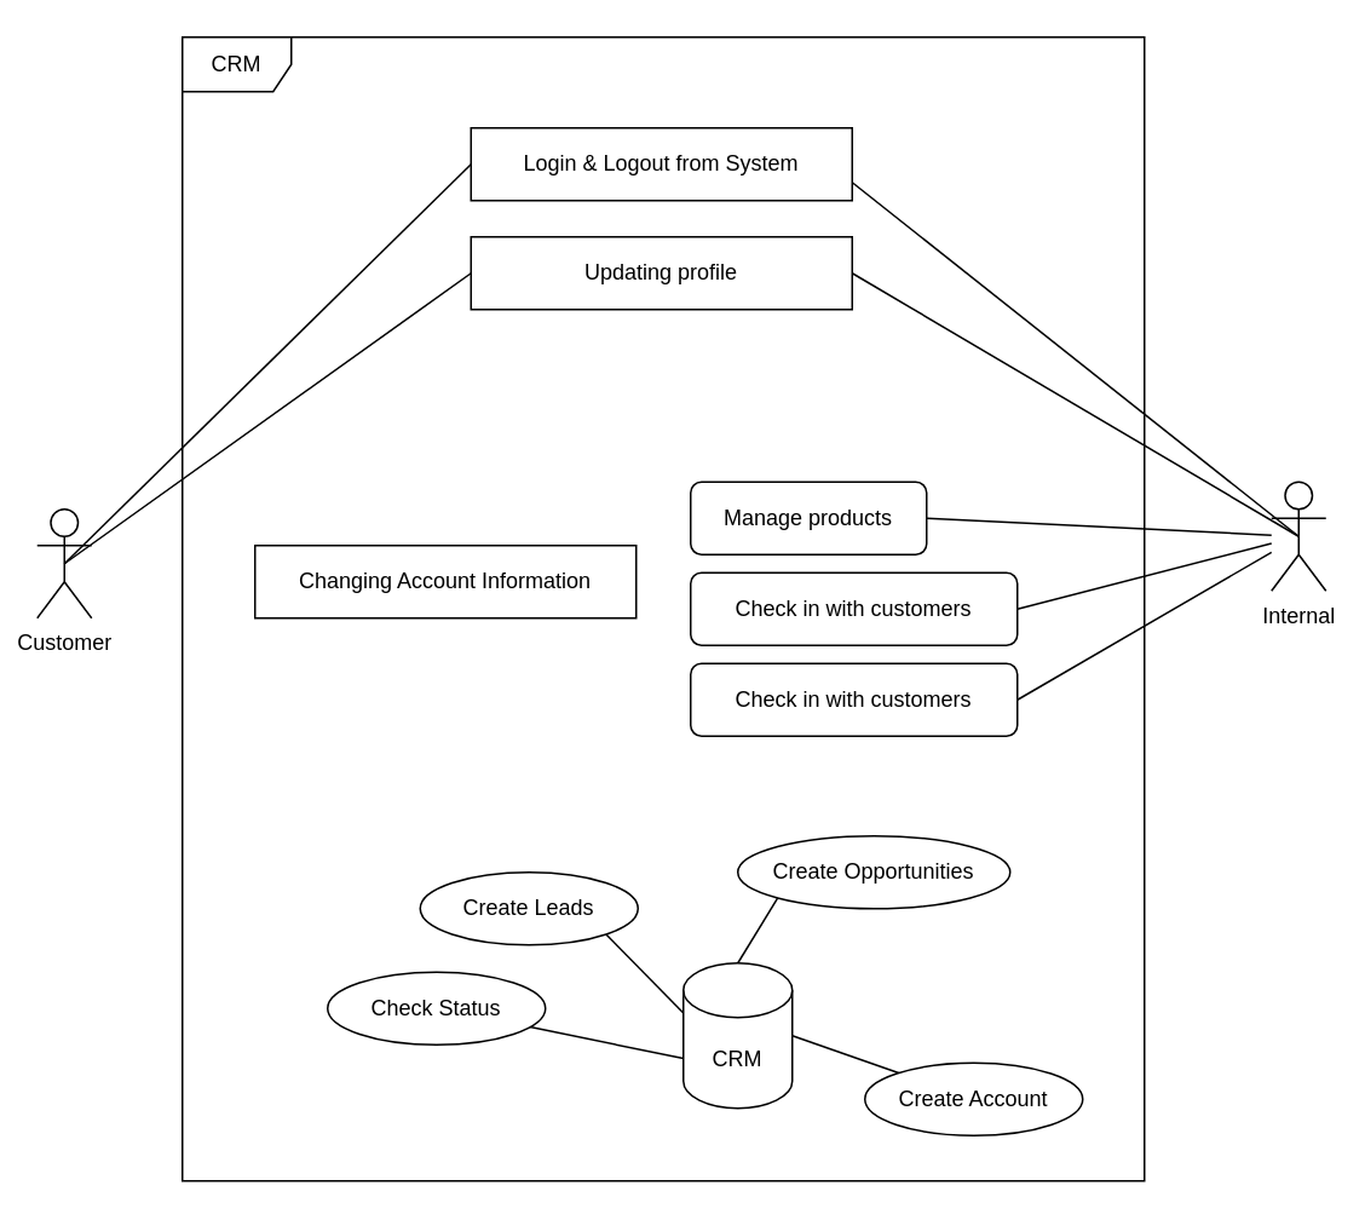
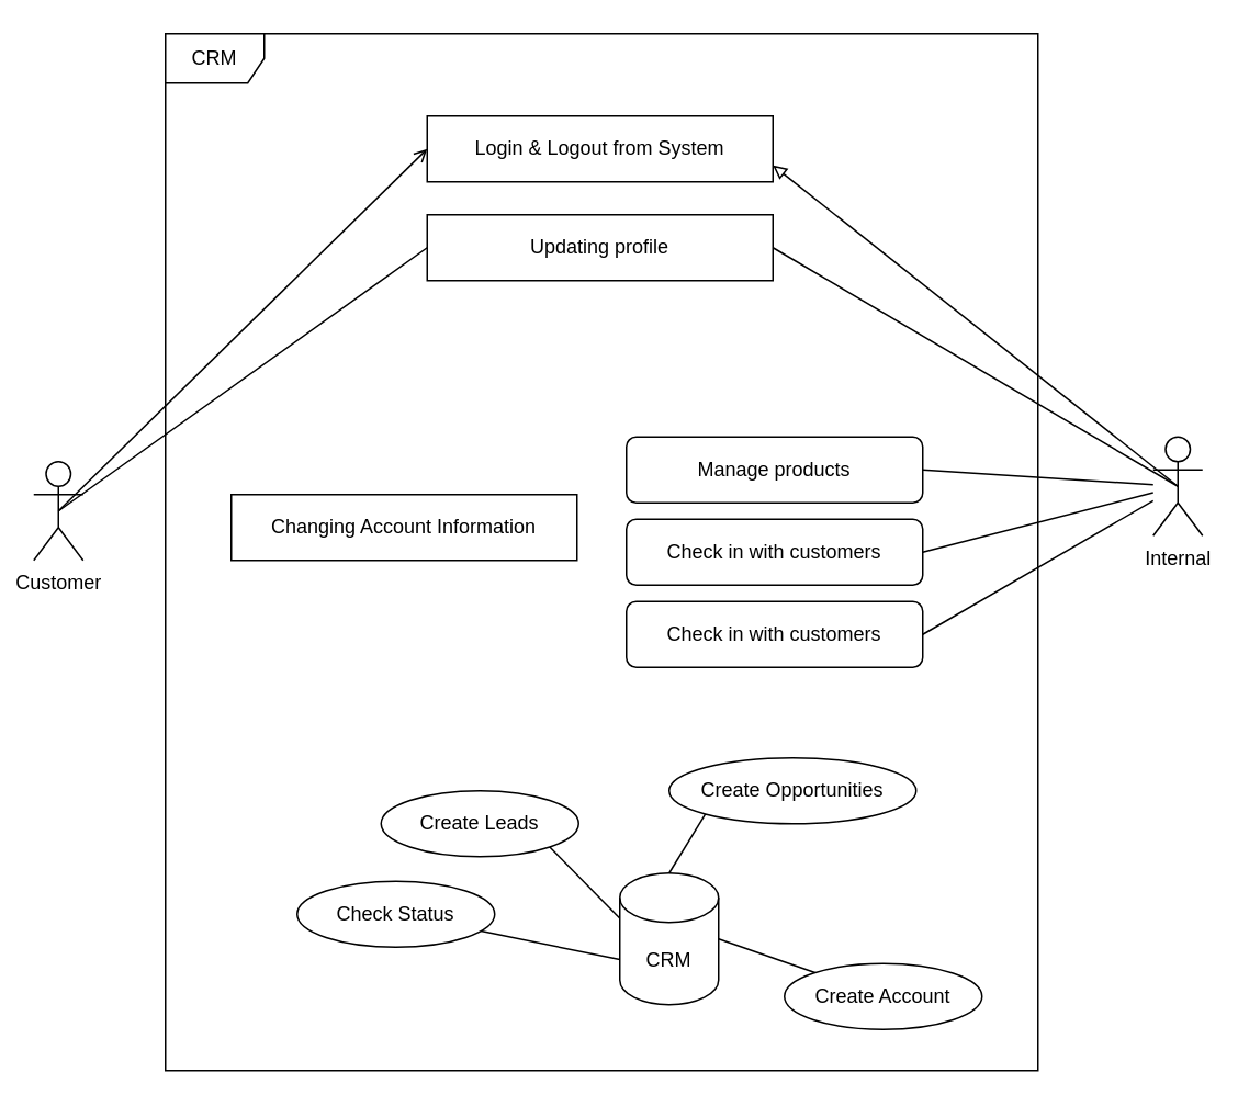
- <mxCell id="3" style="rounded=0;orthogonalLoop=1;jettySize=auto;html=1;exitX=0.5;exitY=0.5;exitDx=0;exitDy=0;exitPerimeter=0;entryX=0;entryY=0.5;entryDx=0;entryDy=0;endArrow=none;endFill=0;" edge="1" parent="1" source="5" target="12"><mxGeometry relative="1" as="geometry" /></mxCell>
+ <mxCell id="3" style="rounded=0;orthogonalLoop=1;jettySize=auto;html=1;exitX=0.5;exitY=0.5;exitDx=0;exitDy=0;exitPerimeter=0;entryX=0;entryY=0.5;entryDx=0;entryDy=0;endArrow=open;endFill=0;" edge="1" parent="1" source="5" target="12"><mxGeometry relative="1" as="geometry" /></mxCell>
- <mxCell id="6" style="edgeStyle=none;rounded=0;orthogonalLoop=1;jettySize=auto;html=1;exitX=0.5;exitY=0.5;exitDx=0;exitDy=0;exitPerimeter=0;entryX=1;entryY=0.75;entryDx=0;entryDy=0;endArrow=none;endFill=0;" edge="1" parent="1" source="11" target="12"><mxGeometry relative="1" as="geometry" /></mxCell>
+ <mxCell id="6" style="edgeStyle=none;rounded=0;orthogonalLoop=1;jettySize=auto;html=1;exitX=0.5;exitY=0.5;exitDx=0;exitDy=0;exitPerimeter=0;entryX=1;entryY=0.75;entryDx=0;entryDy=0;endArrow=block;endFill=0;" edge="1" parent="1" source="11" target="12"><mxGeometry relative="1" as="geometry" /></mxCell>
- <mxCell id="14" value="Manage products" style="rounded=1;whiteSpace=wrap;html=1;" vertex="1" parent="1"><mxGeometry x="380" y="265" width="130" height="40" as="geometry" /></mxCell>
+ <mxCell id="14" value="Manage products" style="rounded=1;whiteSpace=wrap;html=1;" vertex="1" parent="1"><mxGeometry x="380" y="265" width="180" height="40" as="geometry" /></mxCell>
